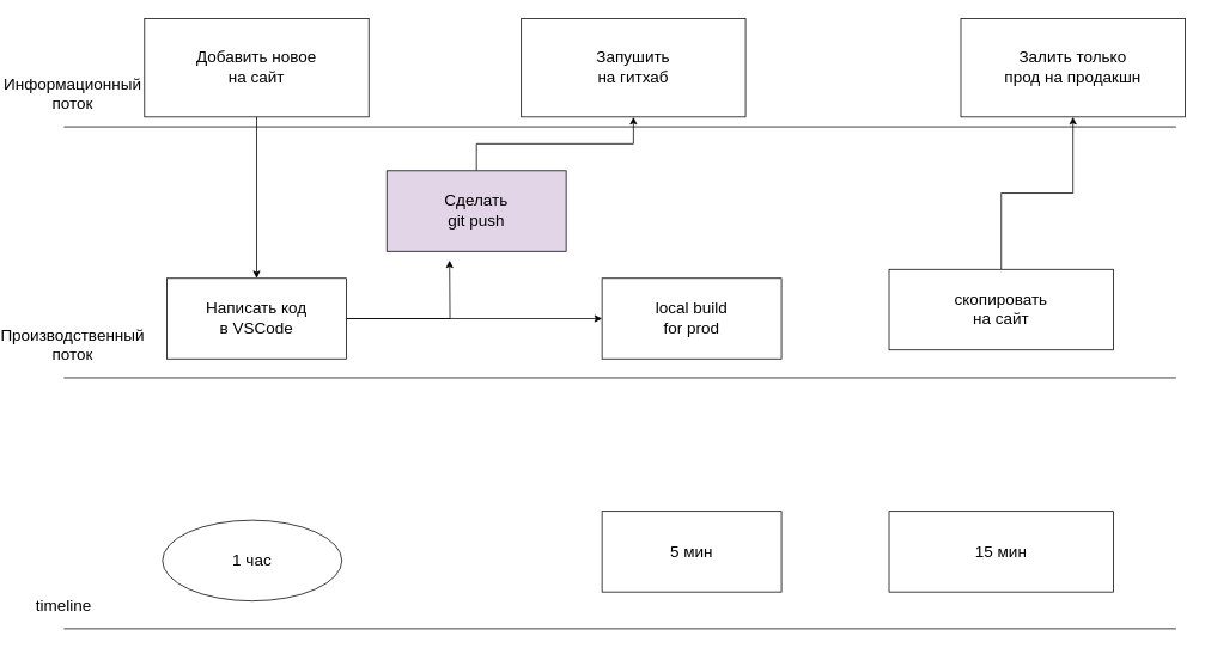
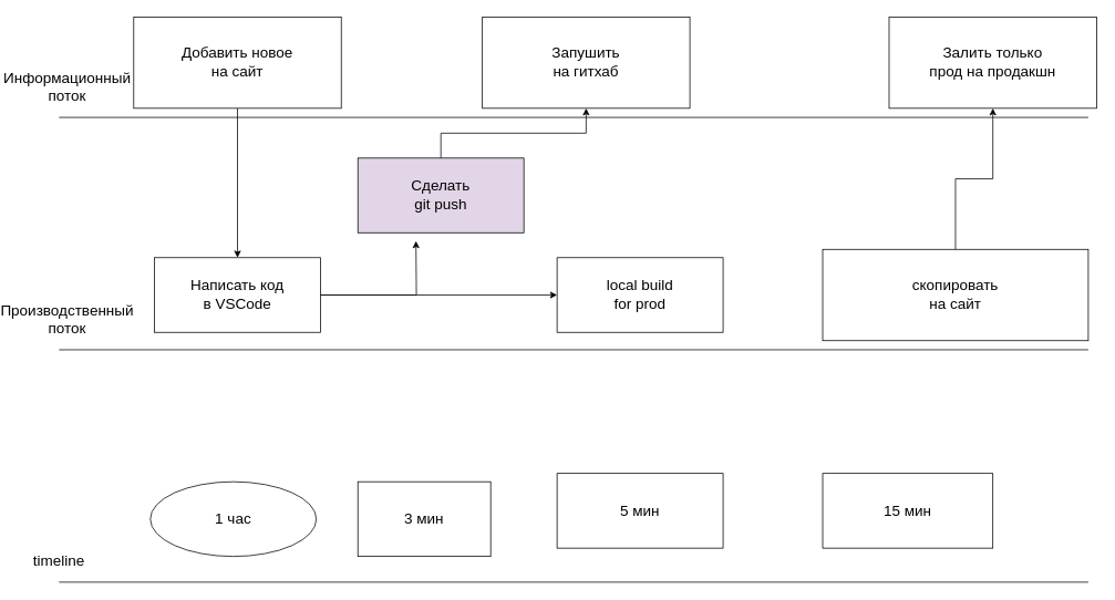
- <mxCell id="19" value="скопировать&lt;br&gt;на сайт" style="rounded=0;whiteSpace=wrap;html=1;fontSize=18;" vertex="1" parent="1"><mxGeometry x="970" y="300" width="250" height="90" as="geometry" /></mxCell>
+ <mxCell id="19" value="скопировать&lt;br&gt;на сайт" style="rounded=0;whiteSpace=wrap;html=1;fontSize=18;" vertex="1" parent="1"><mxGeometry x="970" y="300" width="320" height="110" as="geometry" /></mxCell>
- <mxCell id="23" value="15 мин" style="rounded=0;whiteSpace=wrap;html=1;fontSize=18;" vertex="1" parent="1"><mxGeometry x="970" y="570" width="250" height="90" as="geometry" /></mxCell>
+ <mxCell id="23" value="15 мин" style="rounded=0;whiteSpace=wrap;html=1;fontSize=18;" vertex="1" parent="1"><mxGeometry x="970" y="570" width="205" height="90" as="geometry" /></mxCell>
+ <mxCell id="21" value="3 мин" style="rounded=0;whiteSpace=wrap;html=1;fontSize=18;" vertex="1" parent="1"><mxGeometry x="410" y="580" width="160" height="90" as="geometry" /></mxCell>
